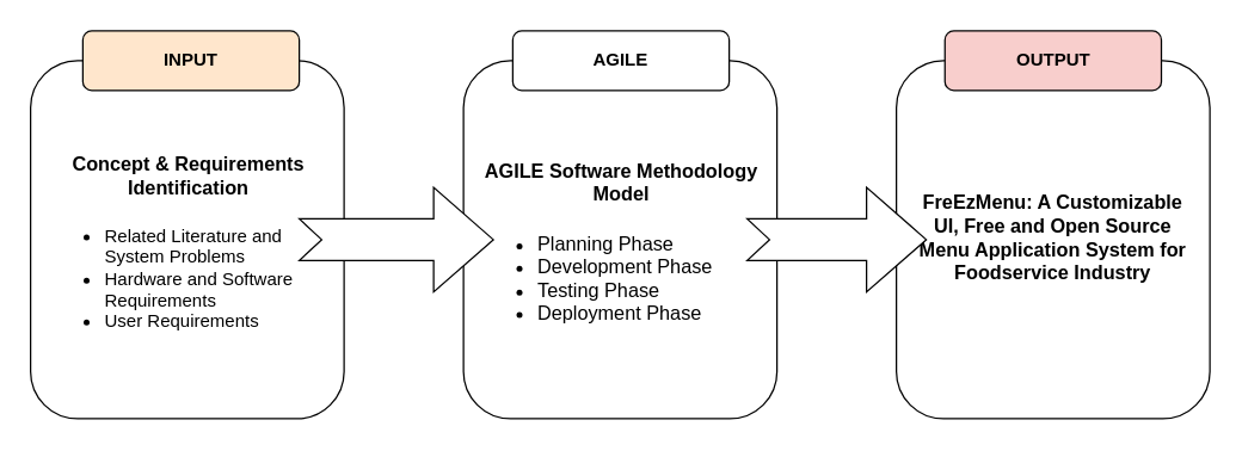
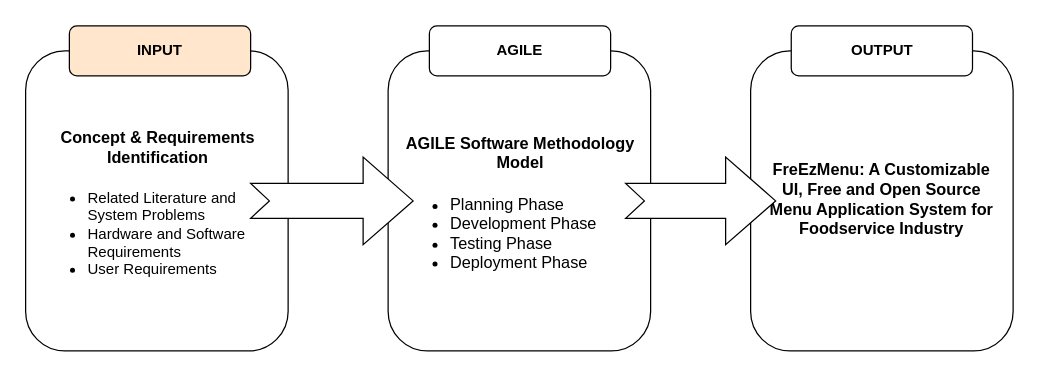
- <mxCell id="7" value="&lt;h4&gt;OUTPUT&lt;/h4&gt;" style="rounded=1;whiteSpace=wrap;html=1;fillColor=#f8cecc;" parent="1" vertex="1"><mxGeometry x="632.5" y="20" width="145" height="40" as="geometry" /></mxCell>
+ <mxCell id="7" value="&lt;h4&gt;OUTPUT&lt;/h4&gt;" style="rounded=1;whiteSpace=wrap;html=1;" parent="1" vertex="1"><mxGeometry x="632.5" y="20" width="145" height="40" as="geometry" /></mxCell>
